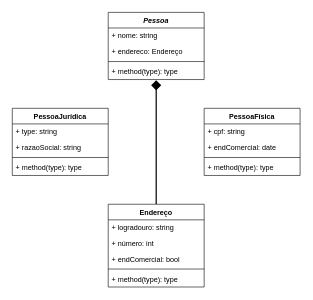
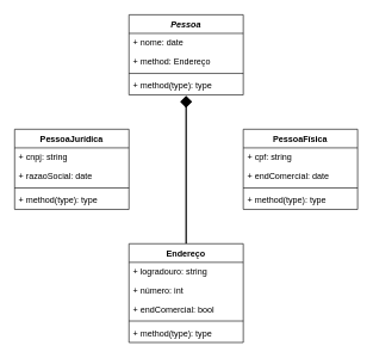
- <mxCell id="13" value="+ nome: string" style="text;strokeColor=none;fillColor=none;align=left;verticalAlign=top;spacingLeft=4;spacingRight=4;overflow=hidden;rotatable=0;points=[[0,0.5],[1,0.5]];portConstraint=eastwest;" vertex="1" parent="12"><mxGeometry y="26" width="160" height="26" as="geometry" /></mxCell>
+ <mxCell id="13" value="+ nome: date" style="text;strokeColor=none;fillColor=none;align=left;verticalAlign=top;spacingLeft=4;spacingRight=4;overflow=hidden;rotatable=0;points=[[0,0.5],[1,0.5]];portConstraint=eastwest;" vertex="1" parent="12"><mxGeometry y="26" width="160" height="26" as="geometry" /></mxCell>
- <mxCell id="14" value="+ endereco: Endereço" style="text;strokeColor=none;fillColor=none;align=left;verticalAlign=top;spacingLeft=4;spacingRight=4;overflow=hidden;rotatable=0;points=[[0,0.5],[1,0.5]];portConstraint=eastwest;" vertex="1" parent="12"><mxGeometry y="52" width="160" height="26" as="geometry" /></mxCell>
+ <mxCell id="14" value="+ method: Endereço" style="text;strokeColor=none;fillColor=none;align=left;verticalAlign=top;spacingLeft=4;spacingRight=4;overflow=hidden;rotatable=0;points=[[0,0.5],[1,0.5]];portConstraint=eastwest;" vertex="1" parent="12"><mxGeometry y="52" width="160" height="26" as="geometry" /></mxCell>
- <mxCell id="3" value="+ type: string" style="text;strokeColor=none;fillColor=none;align=left;verticalAlign=top;spacingLeft=4;spacingRight=4;overflow=hidden;rotatable=0;points=[[0,0.5],[1,0.5]];portConstraint=eastwest;" vertex="1" parent="2"><mxGeometry y="26" width="160" height="26" as="geometry" /></mxCell>
+ <mxCell id="3" value="+ cnpj: string" style="text;strokeColor=none;fillColor=none;align=left;verticalAlign=top;spacingLeft=4;spacingRight=4;overflow=hidden;rotatable=0;points=[[0,0.5],[1,0.5]];portConstraint=eastwest;" vertex="1" parent="2"><mxGeometry y="26" width="160" height="26" as="geometry" /></mxCell>
- <mxCell id="4" value="+ razaoSocial: string" style="text;strokeColor=none;fillColor=none;align=left;verticalAlign=top;spacingLeft=4;spacingRight=4;overflow=hidden;rotatable=0;points=[[0,0.5],[1,0.5]];portConstraint=eastwest;" vertex="1" parent="2"><mxGeometry y="52" width="160" height="26" as="geometry" /></mxCell>
+ <mxCell id="4" value="+ razaoSocial: date" style="text;strokeColor=none;fillColor=none;align=left;verticalAlign=top;spacingLeft=4;spacingRight=4;overflow=hidden;rotatable=0;points=[[0,0.5],[1,0.5]];portConstraint=eastwest;" vertex="1" parent="2"><mxGeometry y="52" width="160" height="26" as="geometry" /></mxCell>
